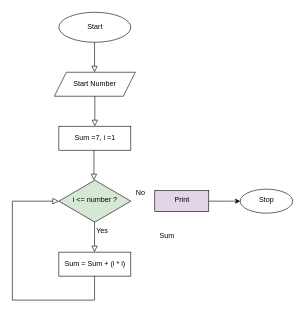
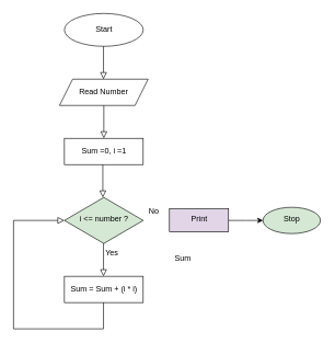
- <mxCell id="4" value="Start Number" style="shape=parallelogram;perimeter=parallelogramPerimeter;whiteSpace=wrap;html=1;fixedSize=1;" vertex="1" parent="1"><mxGeometry x="90" y="120" width="135" height="40" as="geometry" /></mxCell>
+ <mxCell id="4" value="Read Number" style="shape=parallelogram;perimeter=parallelogramPerimeter;whiteSpace=wrap;html=1;fixedSize=1;" vertex="1" parent="1"><mxGeometry x="90" y="120" width="135" height="40" as="geometry" /></mxCell>
- <mxCell id="6" value="Sum =7, i =1" style="rounded=0;whiteSpace=wrap;html=1;" vertex="1" parent="1"><mxGeometry x="97.5" y="210" width="120" height="40" as="geometry" /></mxCell>
+ <mxCell id="6" value="Sum =0, i =1" style="rounded=0;whiteSpace=wrap;html=1;" vertex="1" parent="1"><mxGeometry x="97.5" y="210" width="120" height="40" as="geometry" /></mxCell>
- <mxCell id="14" value="Stop" style="ellipse;whiteSpace=wrap;html=1;shadow=0;strokeWidth=1;spacing=6;spacingTop=-4;" vertex="1" parent="1"><mxGeometry x="400" y="315" width="87.5" height="40" as="geometry" /></mxCell>
+ <mxCell id="14" value="Stop" style="ellipse;whiteSpace=wrap;html=1;shadow=0;strokeWidth=1;spacing=6;spacingTop=-4;fillColor=#d5e8d4;" vertex="1" parent="1"><mxGeometry x="400" y="315" width="87.5" height="40" as="geometry" /></mxCell>
